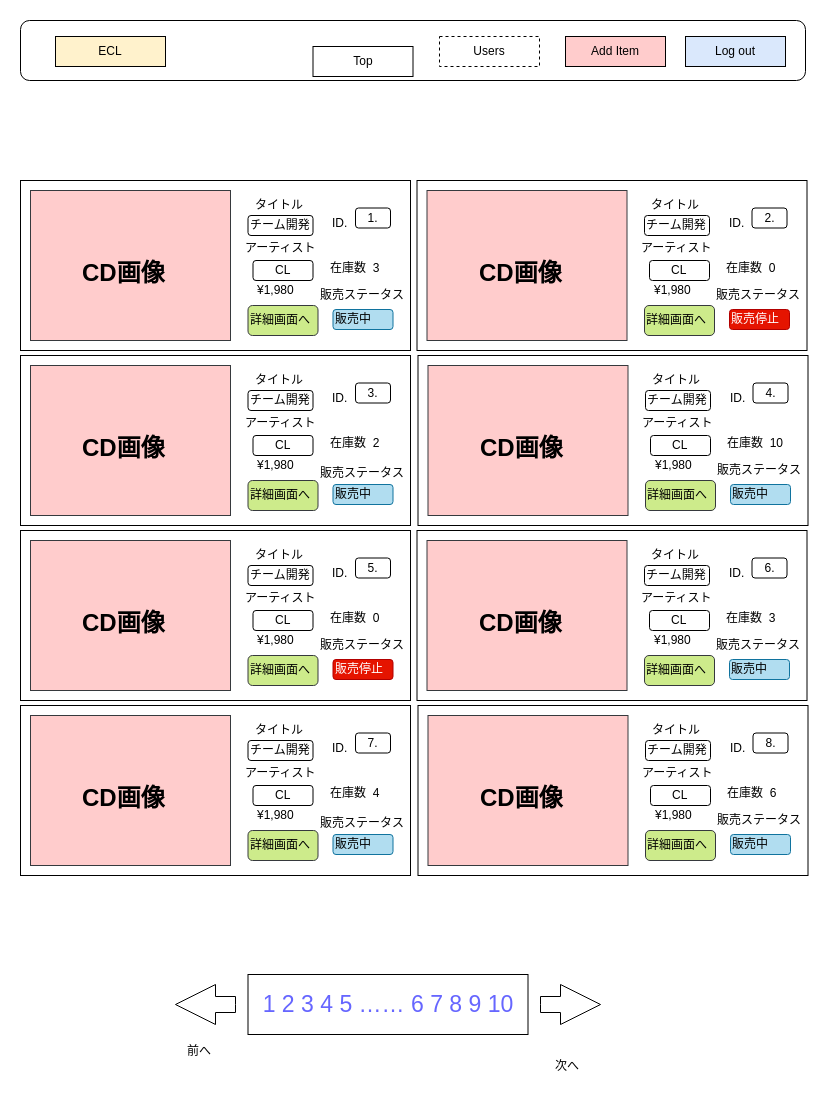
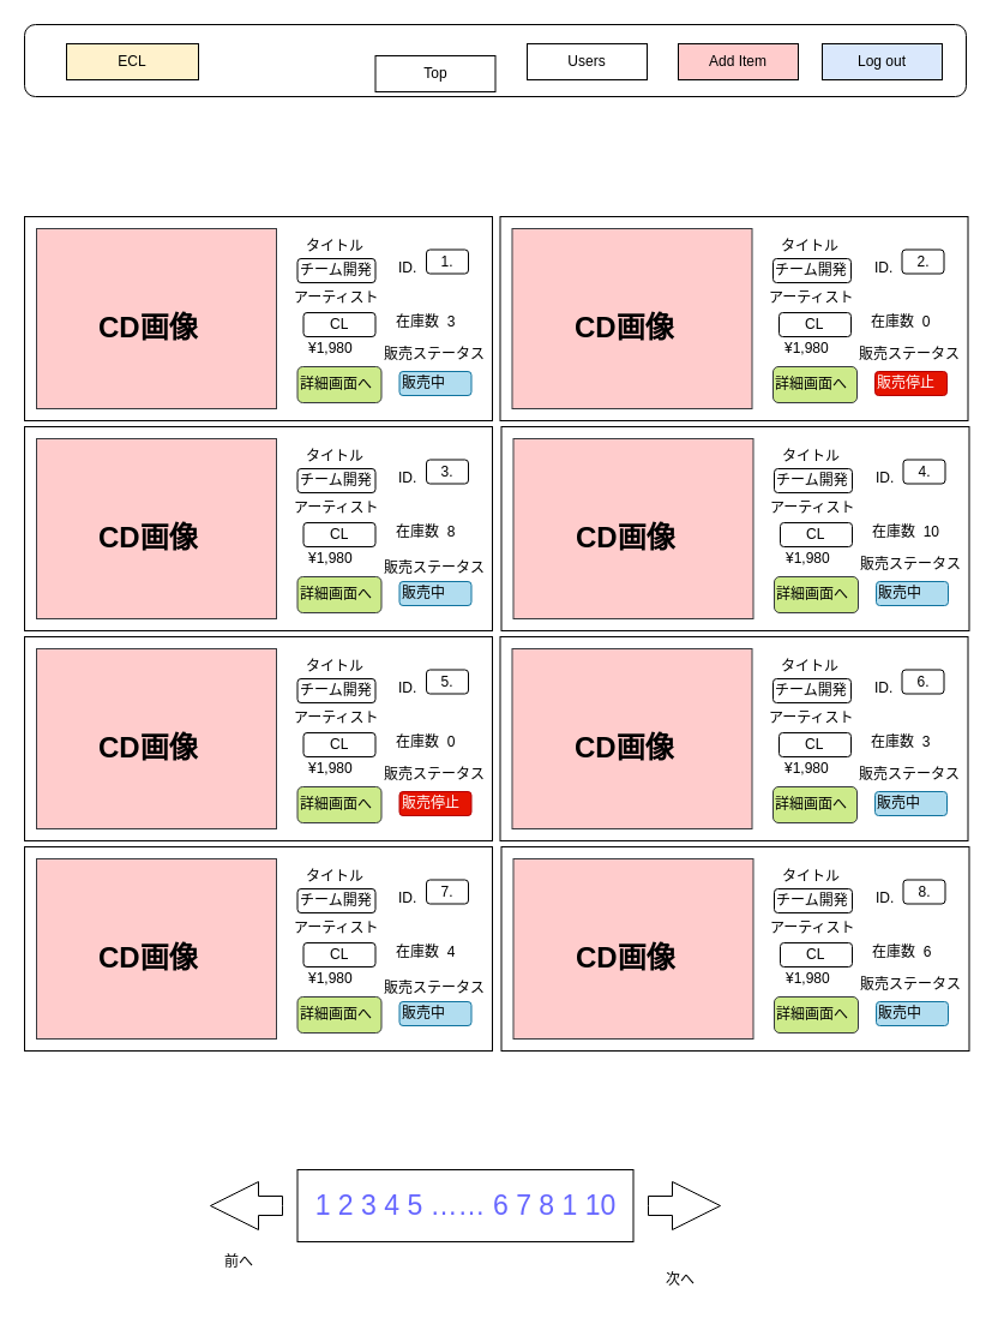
- <mxCell id="18" value="Users" style="rounded=0;whiteSpace=wrap;html=1;dashed=1;" parent="1" vertex="1"><mxGeometry x="439" y="36" width="100" height="30" as="geometry" /></mxCell>
+ <mxCell id="18" value="Users" style="rounded=0;whiteSpace=wrap;html=1;" parent="1" vertex="1"><mxGeometry x="439" y="36" width="100" height="30" as="geometry" /></mxCell>
- <mxCell id="59" value="在庫数&amp;nbsp; 2" style="text;html=1;resizable=0;points=[];autosize=1;align=left;verticalAlign=top;spacingTop=-4;" vertex="1" parent="1"><mxGeometry x="327.5" y="432.5" width="60" height="20" as="geometry" /></mxCell>
+ <mxCell id="59" value="在庫数&amp;nbsp; 8" style="text;html=1;resizable=0;points=[];autosize=1;align=left;verticalAlign=top;spacingTop=-4;" vertex="1" parent="1"><mxGeometry x="327.5" y="432.5" width="60" height="20" as="geometry" /></mxCell>
- <mxCell id="24" value="1 2 3 4 5 …… 6 7 8 9 10" style="rounded=0;whiteSpace=wrap;html=1;fontSize=23;align=center;fontColor=#6666FF;" vertex="1" parent="1"><mxGeometry x="247.5" y="974" width="280" height="60" as="geometry" /></mxCell>
+ <mxCell id="24" value="1 2 3 4 5 …… 6 7 8 1 10" style="rounded=0;whiteSpace=wrap;html=1;fontSize=23;align=center;fontColor=#6666FF;" vertex="1" parent="1"><mxGeometry x="247.5" y="974" width="280" height="60" as="geometry" /></mxCell>
